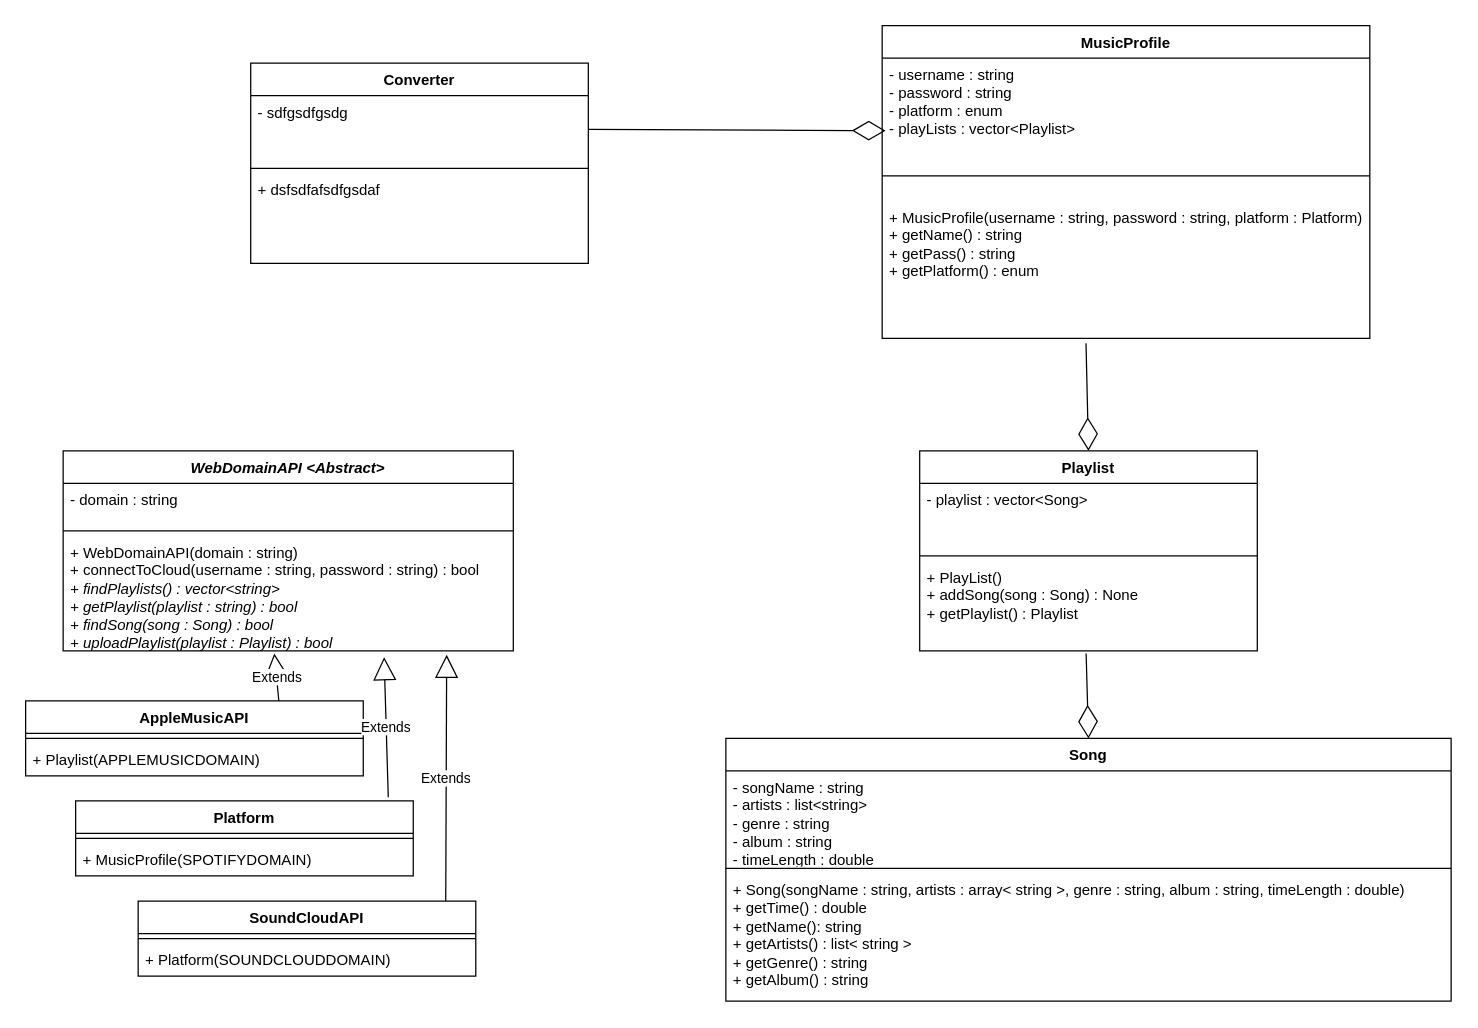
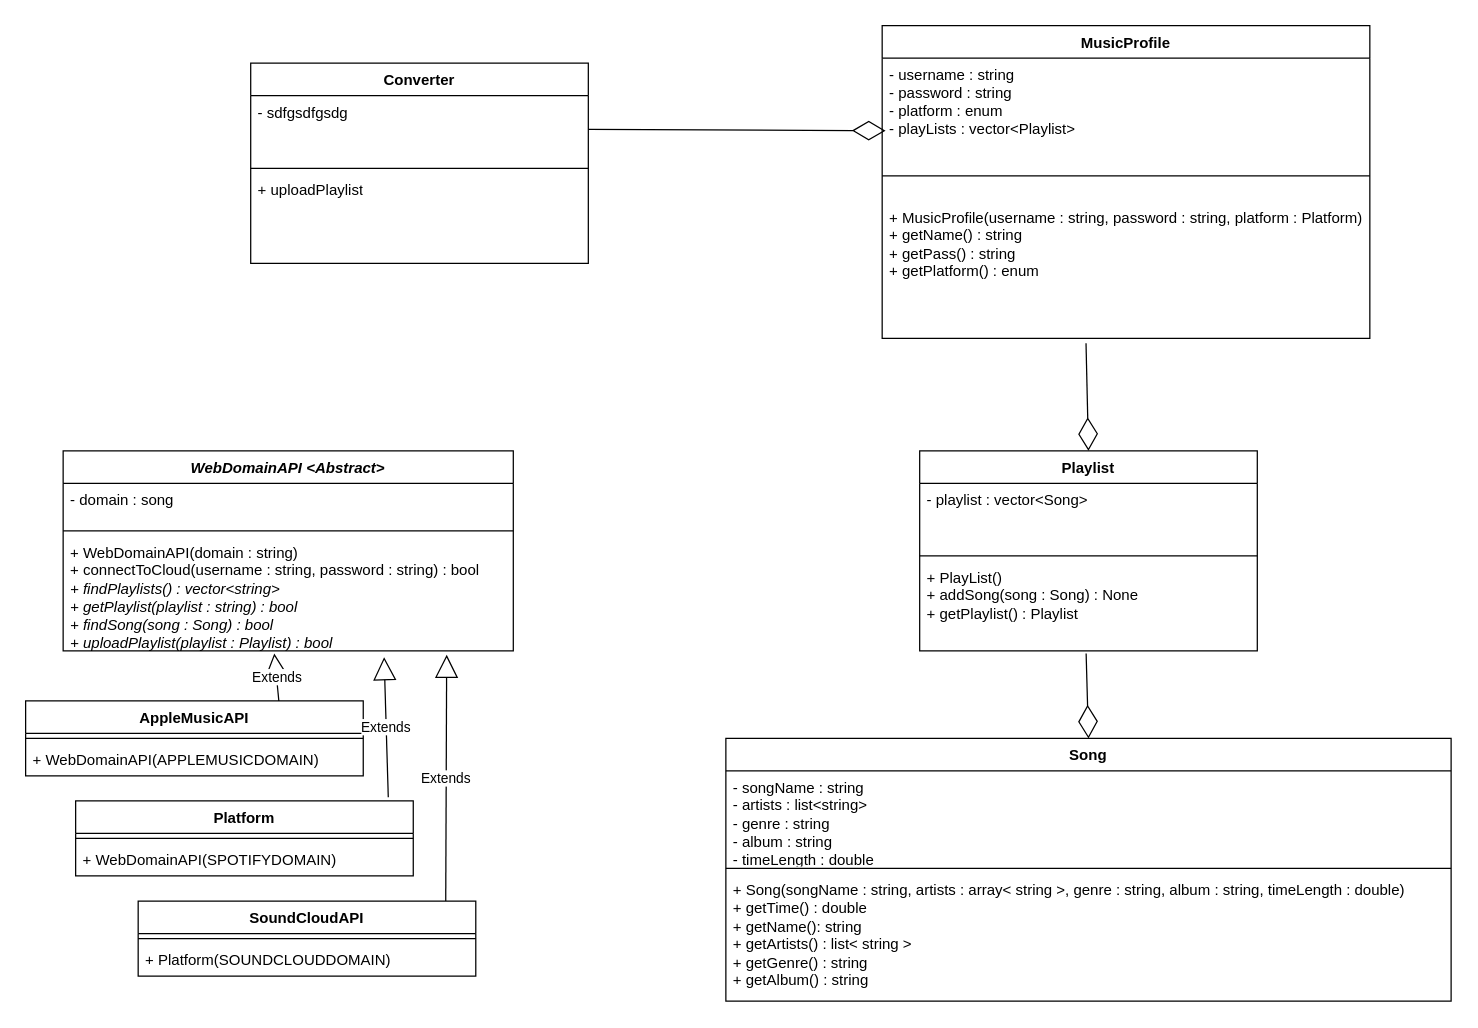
- <mxCell id="33" value="&lt;div&gt;&lt;div&gt;+ dsfsdfafsdfgsdaf&lt;/div&gt;&lt;/div&gt;" style="text;strokeColor=none;fillColor=none;align=left;verticalAlign=top;spacingLeft=4;spacingRight=4;overflow=hidden;rotatable=0;points=[[0,0.5],[1,0.5]];portConstraint=eastwest;whiteSpace=wrap;html=1;" vertex="1" parent="30"><mxGeometry y="88" width="270" height="72" as="geometry" /></mxCell>
+ <mxCell id="33" value="&lt;div&gt;&lt;div&gt;+ uploadPlaylist&lt;/div&gt;&lt;/div&gt;" style="text;strokeColor=none;fillColor=none;align=left;verticalAlign=top;spacingLeft=4;spacingRight=4;overflow=hidden;rotatable=0;points=[[0,0.5],[1,0.5]];portConstraint=eastwest;whiteSpace=wrap;html=1;" vertex="1" parent="30"><mxGeometry y="88" width="270" height="72" as="geometry" /></mxCell>
- <mxCell id="15" value="- domain : string" style="text;strokeColor=none;fillColor=none;align=left;verticalAlign=top;spacingLeft=4;spacingRight=4;overflow=hidden;rotatable=0;points=[[0,0.5],[1,0.5]];portConstraint=eastwest;whiteSpace=wrap;html=1;" vertex="1" parent="14"><mxGeometry y="26" width="360" height="34" as="geometry" /></mxCell>
+ <mxCell id="15" value="- domain : song" style="text;strokeColor=none;fillColor=none;align=left;verticalAlign=top;spacingLeft=4;spacingRight=4;overflow=hidden;rotatable=0;points=[[0,0.5],[1,0.5]];portConstraint=eastwest;whiteSpace=wrap;html=1;" vertex="1" parent="14"><mxGeometry y="26" width="360" height="34" as="geometry" /></mxCell>
- <mxCell id="20" value="+ Playlist(APPLEMUSICDOMAIN)&lt;div&gt;&lt;br&gt;&lt;/div&gt;" style="text;strokeColor=none;fillColor=none;align=left;verticalAlign=top;spacingLeft=4;spacingRight=4;overflow=hidden;rotatable=0;points=[[0,0.5],[1,0.5]];portConstraint=eastwest;whiteSpace=wrap;html=1;" vertex="1" parent="18"><mxGeometry y="34" width="270" height="26" as="geometry" /></mxCell>
+ <mxCell id="20" value="+ WebDomainAPI(APPLEMUSICDOMAIN)&lt;div&gt;&lt;br&gt;&lt;/div&gt;" style="text;strokeColor=none;fillColor=none;align=left;verticalAlign=top;spacingLeft=4;spacingRight=4;overflow=hidden;rotatable=0;points=[[0,0.5],[1,0.5]];portConstraint=eastwest;whiteSpace=wrap;html=1;" vertex="1" parent="18"><mxGeometry y="34" width="270" height="26" as="geometry" /></mxCell>
- <mxCell id="23" value="+ MusicProfile(SPOTIFYDOMAIN)&lt;div&gt;&lt;br&gt;&lt;/div&gt;" style="text;strokeColor=none;fillColor=none;align=left;verticalAlign=top;spacingLeft=4;spacingRight=4;overflow=hidden;rotatable=0;points=[[0,0.5],[1,0.5]];portConstraint=eastwest;whiteSpace=wrap;html=1;" vertex="1" parent="21"><mxGeometry y="34" width="270" height="26" as="geometry" /></mxCell>
+ <mxCell id="23" value="+ WebDomainAPI(SPOTIFYDOMAIN)&lt;div&gt;&lt;br&gt;&lt;/div&gt;" style="text;strokeColor=none;fillColor=none;align=left;verticalAlign=top;spacingLeft=4;spacingRight=4;overflow=hidden;rotatable=0;points=[[0,0.5],[1,0.5]];portConstraint=eastwest;whiteSpace=wrap;html=1;" vertex="1" parent="21"><mxGeometry y="34" width="270" height="26" as="geometry" /></mxCell>
